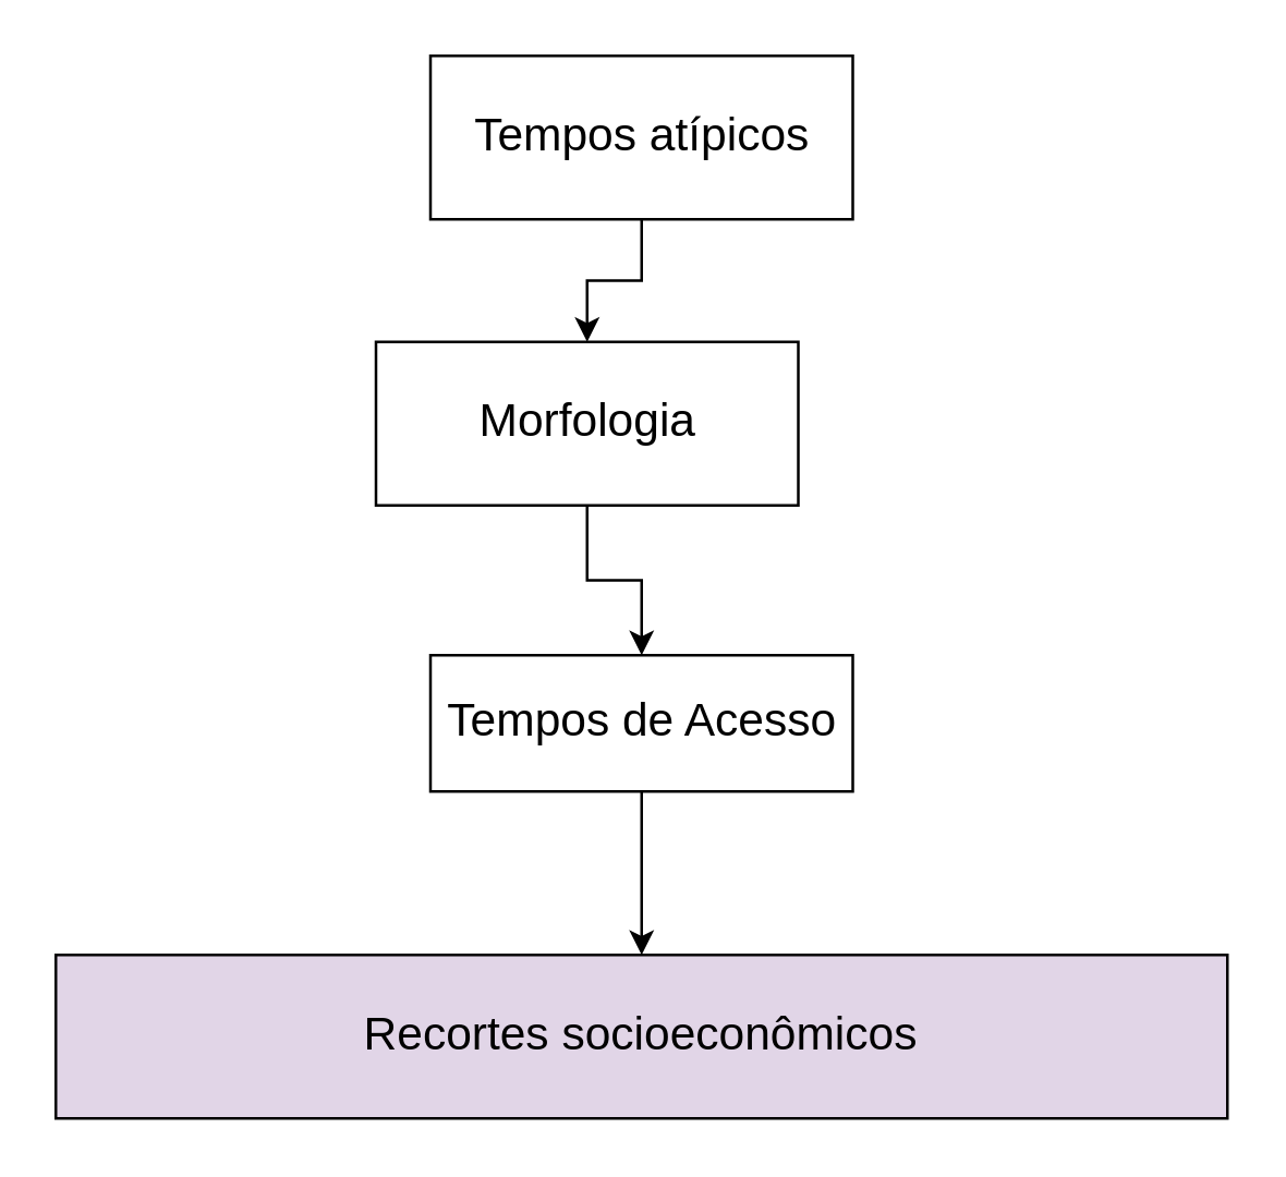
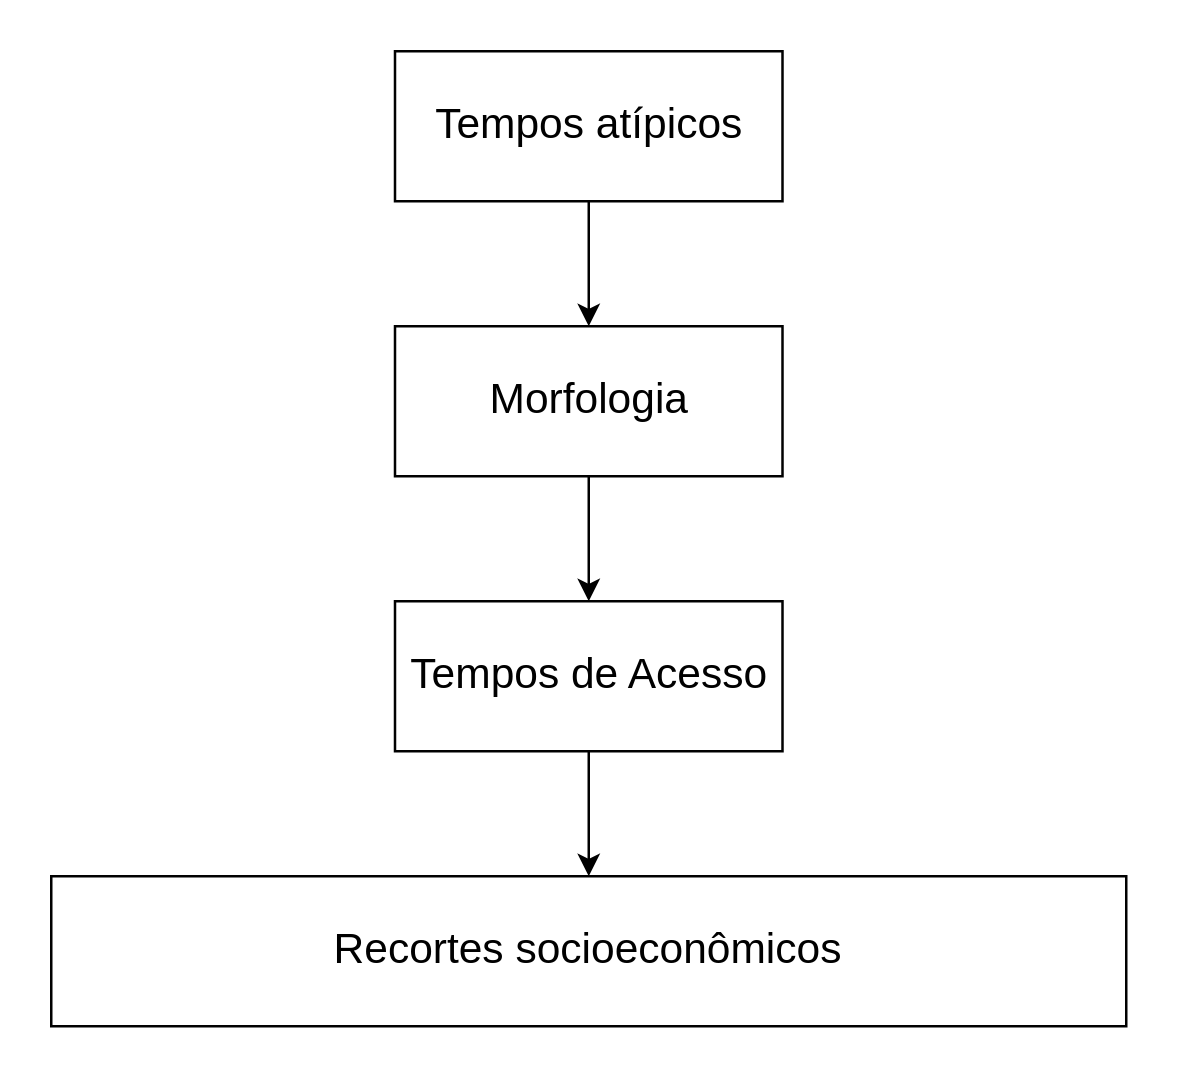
- <mxCell id="4" value="&lt;font style=&quot;font-size: 17px;&quot;&gt;Morfologia&lt;/font&gt;" style="rounded=0;whiteSpace=wrap;html=1;" vertex="1" parent="1"><mxGeometry x="137.5" y="125" width="155" height="60" as="geometry" /></mxCell>
+ <mxCell id="4" value="&lt;font style=&quot;font-size: 17px;&quot;&gt;Morfologia&lt;/font&gt;" style="rounded=0;whiteSpace=wrap;html=1;" vertex="1" parent="1"><mxGeometry x="157.5" y="130" width="155" height="60" as="geometry" /></mxCell>
- <mxCell id="8" value="&lt;div&gt;&lt;font style=&quot;font-size: 17px;&quot;&gt;Tempos de Acesso&lt;/font&gt;&lt;/div&gt;" style="rounded=0;whiteSpace=wrap;html=1;" vertex="1" parent="1"><mxGeometry x="157.5" y="240" width="155" height="50" as="geometry" /></mxCell>
+ <mxCell id="8" value="&lt;div&gt;&lt;font style=&quot;font-size: 17px;&quot;&gt;Tempos de Acesso&lt;/font&gt;&lt;/div&gt;" style="rounded=0;whiteSpace=wrap;html=1;" vertex="1" parent="1"><mxGeometry x="157.5" y="240" width="155" height="60" as="geometry" /></mxCell>
- <mxCell id="2" value="&lt;font style=&quot;font-size: 17px;&quot;&gt;Recortes socioeconômicos&lt;/font&gt;" style="rounded=0;whiteSpace=wrap;html=1;fillColor=#e1d5e7;" vertex="1" parent="1"><mxGeometry x="20" y="350" width="430" height="60" as="geometry" /></mxCell>
+ <mxCell id="2" value="&lt;font style=&quot;font-size: 17px;&quot;&gt;Recortes socioeconômicos&lt;/font&gt;" style="rounded=0;whiteSpace=wrap;html=1;" vertex="1" parent="1"><mxGeometry x="20" y="350" width="430" height="60" as="geometry" /></mxCell>
